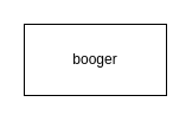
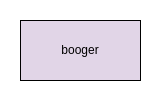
- <mxCell id="2" value="booger" style="rounded=0;whiteSpace=wrap;html=1;" vertex="1" parent="1"><mxGeometry x="20" y="20" width="120" height="60" as="geometry" /></mxCell>
+ <mxCell id="2" value="booger" style="rounded=0;whiteSpace=wrap;html=1;fillColor=#e1d5e7;" vertex="1" parent="1"><mxGeometry x="20" y="20" width="120" height="60" as="geometry" /></mxCell>
